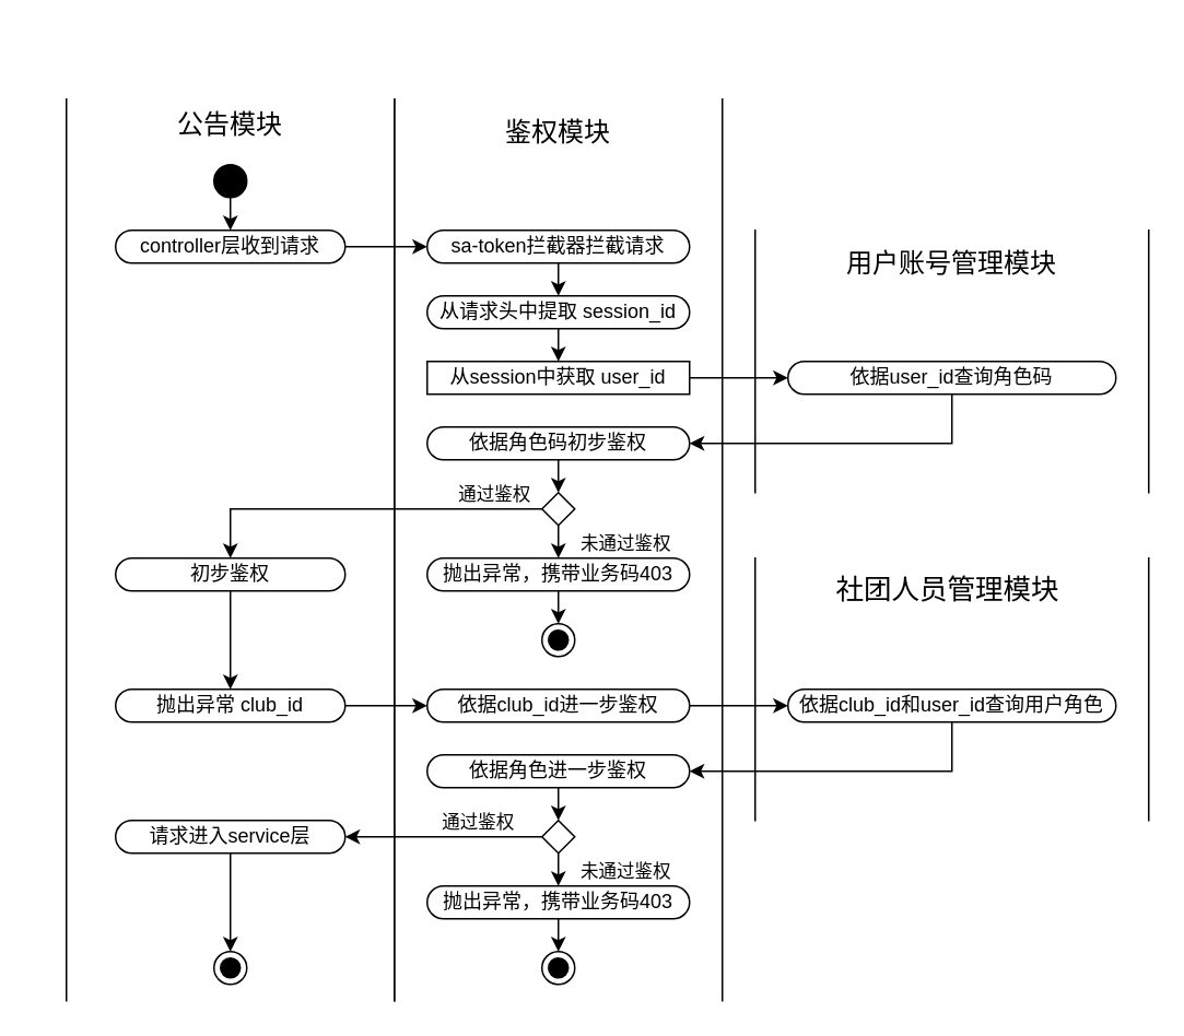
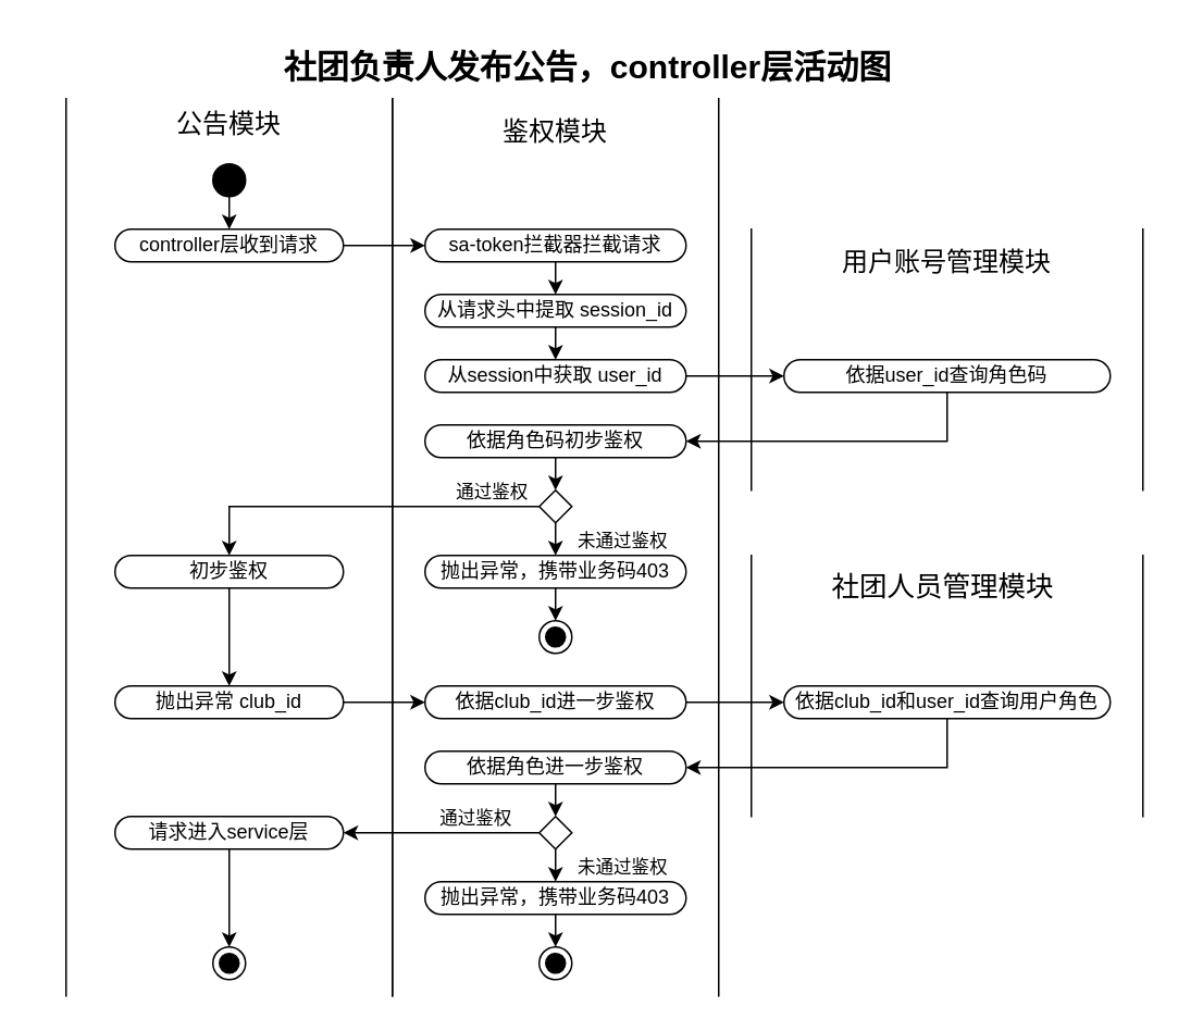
+ <mxCell id="57" value="&lt;font style=&quot;font-size: 20px;&quot;&gt;&lt;b&gt;社团负责人发布公告，controller层活动图&lt;/b&gt;&lt;/font&gt;" style="text;html=1;strokeColor=none;fillColor=none;align=center;verticalAlign=middle;whiteSpace=wrap;rounded=0;" vertex="1" parent="1"><mxGeometry x="20" y="20" width="680" height="40" as="geometry" /></mxCell>
- <mxCell id="6" value="从session中获取 user_id" style="whiteSpace=wrap;html=1;arcSize=50;rounded=0;" vertex="1" parent="1"><mxGeometry x="260" y="220" width="160" height="20" as="geometry" /></mxCell>
+ <mxCell id="6" value="从session中获取 user_id" style="rounded=1;whiteSpace=wrap;html=1;arcSize=50;" vertex="1" parent="1"><mxGeometry x="260" y="220" width="160" height="20" as="geometry" /></mxCell>
